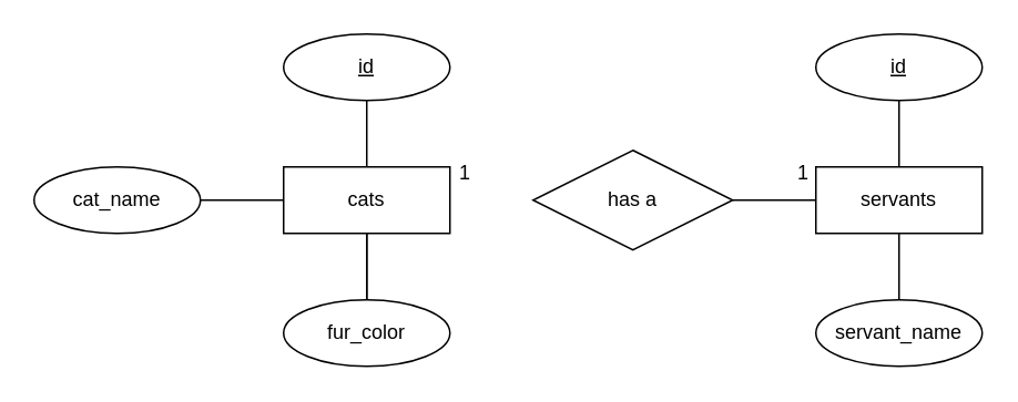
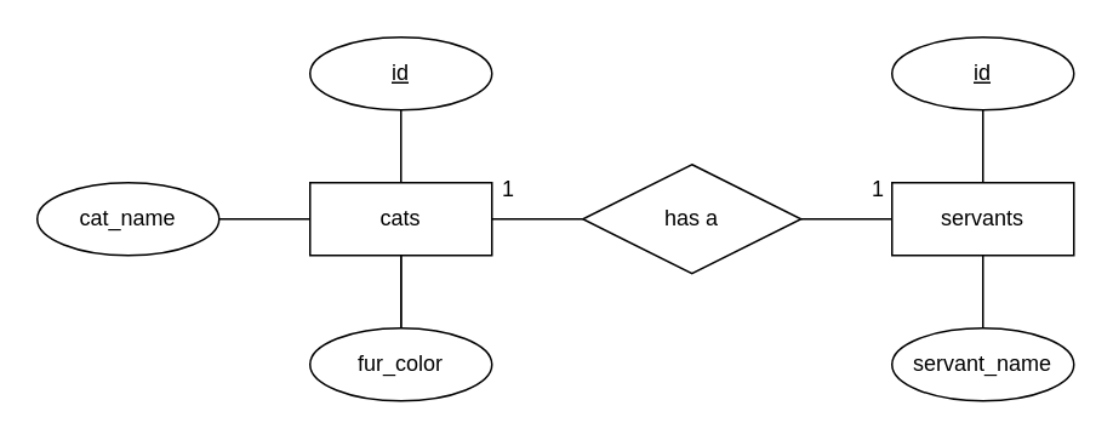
+ <mxCell id="15" value="" style="endArrow=none;html=1;rounded=0;exitX=1;exitY=0.5;exitDx=0;exitDy=0;entryX=0;entryY=0.5;entryDx=0;entryDy=0;" parent="1" source="3" target="13" edge="1"><mxGeometry relative="1" as="geometry"><mxPoint x="390" y="160" as="sourcePoint" /><mxPoint x="550" y="160" as="targetPoint" /></mxGeometry></mxCell>
